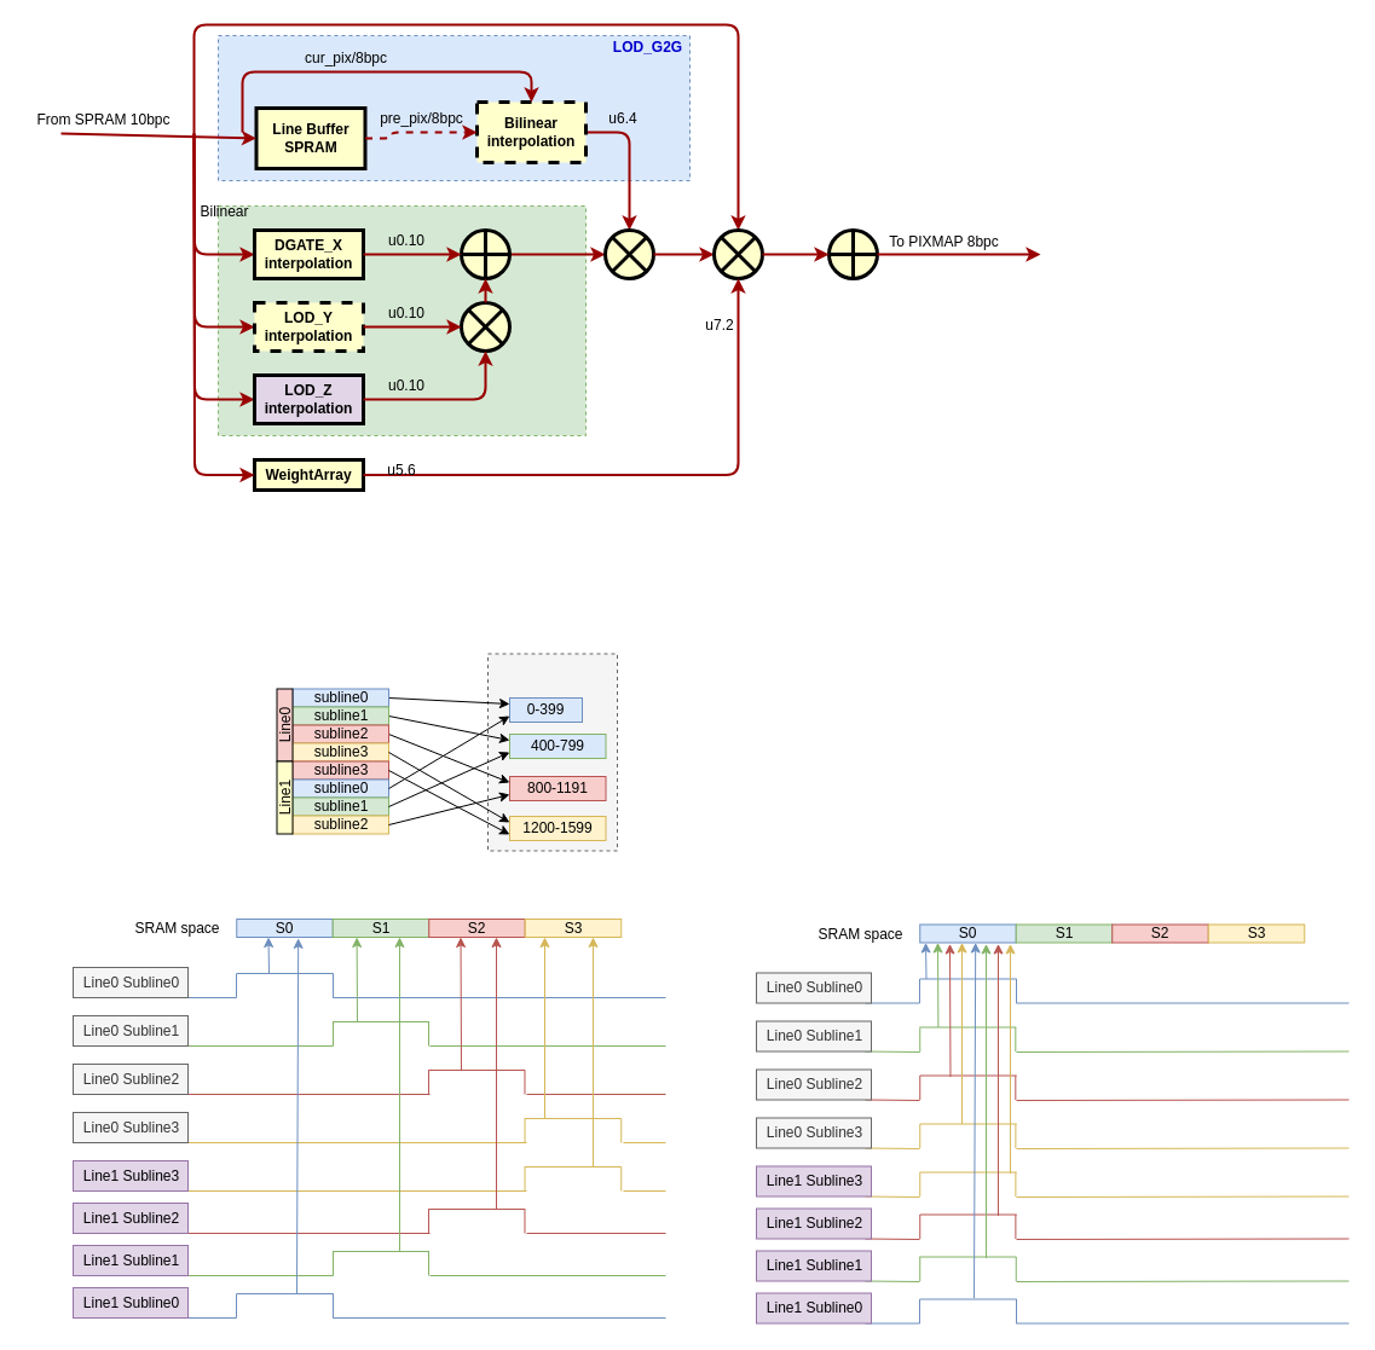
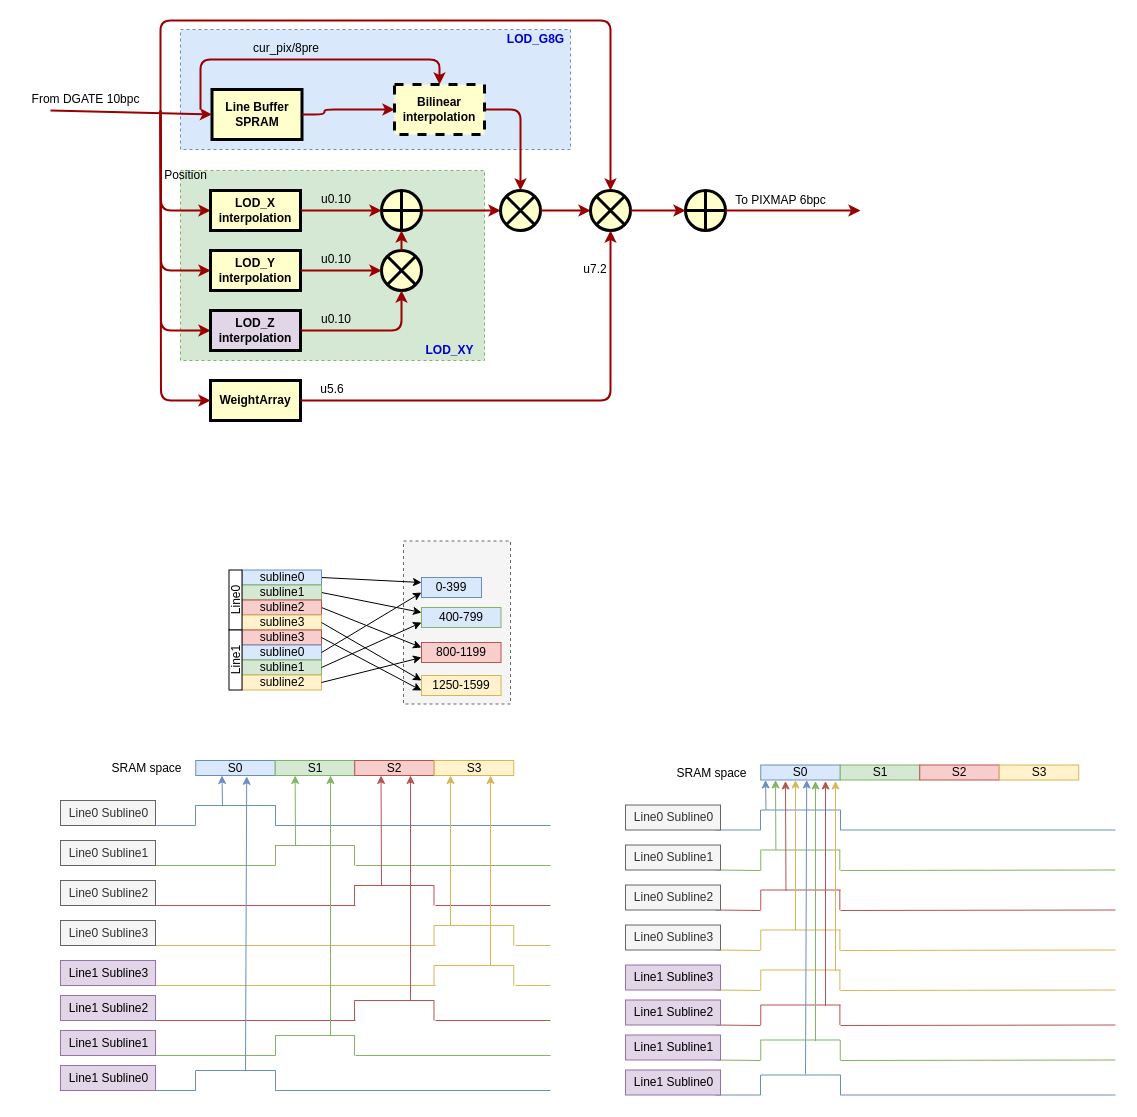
- <mxCell id="36" value="LOD_G2G" style="text;html=1;align=center;verticalAlign=middle;resizable=0;points=[];autosize=1;strokeColor=none;fillColor=none;fontColor=#0000CC;fontStyle=1;spacing=0;spacingLeft=0;" vertex="1" parent="1"><mxGeometry x="500" y="29" width="70" height="20" as="geometry" /></mxCell>
+ <mxCell id="36" value="LOD_G8G" style="text;html=1;align=center;verticalAlign=middle;resizable=0;points=[];autosize=1;strokeColor=none;fillColor=none;fontColor=#0000CC;fontStyle=1;spacing=0;spacingLeft=0;" vertex="1" parent="1"><mxGeometry x="500" y="29" width="70" height="20" as="geometry" /></mxCell>
- <mxCell id="34" value="cur_pix/8bpc" style="text;spacingTop=-5;align=center" vertex="1" parent="1"><mxGeometry x="251" y="39" width="70" height="20" as="geometry" /></mxCell>
+ <mxCell id="34" value="cur_pix/8pre" style="text;spacingTop=-5;align=center" vertex="1" parent="1"><mxGeometry x="251" y="39" width="70" height="20" as="geometry" /></mxCell>
- <mxCell id="27" value="From SPRAM 10bpc" style="text;html=1;align=center;verticalAlign=middle;resizable=0;points=[];autosize=1;strokeColor=none;fillColor=none;" vertex="1" parent="1"><mxGeometry x="20" y="84" width="130" height="30" as="geometry" /></mxCell>
+ <mxCell id="27" value="From DGATE 10bpc" style="text;html=1;align=center;verticalAlign=middle;resizable=0;points=[];autosize=1;strokeColor=none;fillColor=none;" vertex="1" parent="1"><mxGeometry x="20" y="84" width="130" height="30" as="geometry" /></mxCell>
- <mxCell id="9" value="pre_pix/8bpc" style="text;spacingTop=-5;align=center" vertex="1" parent="1"><mxGeometry x="313.5" y="89" width="70" height="20" as="geometry" /></mxCell>
- <mxCell id="30" value="u6.4" style="text;spacingTop=-5;align=center" vertex="1" parent="1"><mxGeometry x="500" y="89" width="30" height="20" as="geometry" /></mxCell>
- <mxCell id="8" value="" style="edgeStyle=elbowEdgeStyle;elbow=horizontal;strokeColor=#990000;strokeWidth=2;exitX=1;exitY=0.5;exitDx=0;exitDy=0;entryX=0;entryY=0.5;entryDx=0;entryDy=0;dashed=1;" edge="1" parent="1" source="5" target="7"><mxGeometry width="100" height="100" relative="1" as="geometry"><mxPoint x="352" y="-66" as="sourcePoint" /><mxPoint x="462" y="14" as="targetPoint" /><Array as="points"><mxPoint x="324" y="104" /></Array></mxGeometry></mxCell>
+ <mxCell id="8" value="" style="edgeStyle=elbowEdgeStyle;elbow=horizontal;strokeColor=#990000;strokeWidth=2;exitX=1;exitY=0.5;exitDx=0;exitDy=0;entryX=0;entryY=0.5;entryDx=0;entryDy=0;" edge="1" parent="1" source="5" target="7"><mxGeometry width="100" height="100" relative="1" as="geometry"><mxPoint x="352" y="-66" as="sourcePoint" /><mxPoint x="462" y="14" as="targetPoint" /><Array as="points"><mxPoint x="324" y="104" /></Array></mxGeometry></mxCell>
- <mxCell id="39" value="Bilinear" style="text;html=1;align=center;verticalAlign=middle;resizable=0;points=[];autosize=1;strokeColor=none;fillColor=none;" vertex="1" parent="1"><mxGeometry x="150" y="160" width="70" height="30" as="geometry" /></mxCell>
+ <mxCell id="39" value="Position" style="text;html=1;align=center;verticalAlign=middle;resizable=0;points=[];autosize=1;strokeColor=none;fillColor=none;" vertex="1" parent="1"><mxGeometry x="150" y="160" width="70" height="30" as="geometry" /></mxCell>
- <mxCell id="35" value="To PIXMAP 8bpc" style="text;html=1;align=center;verticalAlign=middle;resizable=0;points=[];autosize=1;strokeColor=none;fillColor=none;" vertex="1" parent="1"><mxGeometry x="725" y="185" width="110" height="30" as="geometry" /></mxCell>
+ <mxCell id="35" value="To PIXMAP 6bpc" style="text;html=1;align=center;verticalAlign=middle;resizable=0;points=[];autosize=1;strokeColor=none;fillColor=none;" vertex="1" parent="1"><mxGeometry x="725" y="185" width="110" height="30" as="geometry" /></mxCell>
- <mxCell id="11" value="DGATE_X interpolation" style="whiteSpace=wrap;align=center;verticalAlign=middle;fontStyle=1;strokeWidth=3;fillColor=#FFFFCC;spacing=2;" vertex="1" parent="1"><mxGeometry x="210" y="190" width="90" height="40" as="geometry" /></mxCell>
+ <mxCell id="11" value="LOD_X interpolation" style="whiteSpace=wrap;align=center;verticalAlign=middle;fontStyle=1;strokeWidth=3;fillColor=#FFFFCC;spacing=2;" vertex="1" parent="1"><mxGeometry x="210" y="190" width="90" height="40" as="geometry" /></mxCell>
- <mxCell id="13" value="LOD_Y interpolation" style="whiteSpace=wrap;align=center;verticalAlign=middle;fontStyle=1;strokeWidth=3;fillColor=#FFFFCC;spacing=2;dashed=1;" vertex="1" parent="1"><mxGeometry x="210" y="250" width="90" height="40" as="geometry" /></mxCell>
+ <mxCell id="13" value="LOD_Y interpolation" style="whiteSpace=wrap;align=center;verticalAlign=middle;fontStyle=1;strokeWidth=3;fillColor=#FFFFCC;spacing=2;" vertex="1" parent="1"><mxGeometry x="210" y="250" width="90" height="40" as="geometry" /></mxCell>
+ <mxCell id="37" value="LOD_XY" style="text;html=1;align=center;verticalAlign=middle;resizable=0;points=[];autosize=1;strokeColor=none;fillColor=none;fontColor=#0000CC;fontStyle=1;spacing=0;spacingLeft=0;" vertex="1" parent="1"><mxGeometry x="414" y="340" width="70" height="20" as="geometry" /></mxCell>
- <mxCell id="184" value="WeightArray" style="whiteSpace=wrap;align=center;verticalAlign=middle;fontStyle=1;strokeWidth=3;fillColor=#FFFFCC;spacing=2;" vertex="1" parent="1"><mxGeometry x="210" y="380" width="90" height="25" as="geometry" /></mxCell>
+ <mxCell id="184" value="WeightArray" style="whiteSpace=wrap;align=center;verticalAlign=middle;fontStyle=1;strokeWidth=3;fillColor=#FFFFCC;spacing=2;" vertex="1" parent="1"><mxGeometry x="210" y="380" width="90" height="40" as="geometry" /></mxCell>
- <mxCell id="51" value="Line0" style="rounded=0;whiteSpace=wrap;html=1;horizontal=0;fillColor=#f8cecc;" vertex="1" parent="1"><mxGeometry x="228.5" y="569.5" width="13" height="60" as="geometry" /></mxCell>
+ <mxCell id="51" value="Line0" style="rounded=0;whiteSpace=wrap;html=1;horizontal=0;" vertex="1" parent="1"><mxGeometry x="228.5" y="569.5" width="13" height="60" as="geometry" /></mxCell>
- <mxCell id="42" value="800-1191" style="rounded=0;whiteSpace=wrap;html=1;fillColor=#f8cecc;strokeColor=#b85450;" vertex="1" parent="1"><mxGeometry x="421" y="642" width="79.5" height="20" as="geometry" /></mxCell>
+ <mxCell id="42" value="800-1199" style="rounded=0;whiteSpace=wrap;html=1;fillColor=#f8cecc;strokeColor=#b85450;" vertex="1" parent="1"><mxGeometry x="421" y="642" width="79.5" height="20" as="geometry" /></mxCell>
- <mxCell id="56" value="Line1" style="rounded=0;whiteSpace=wrap;html=1;horizontal=0;fillColor=#ffffcc;" vertex="1" parent="1"><mxGeometry x="228.5" y="629.5" width="13" height="60" as="geometry" /></mxCell>
+ <mxCell id="56" value="Line1" style="rounded=0;whiteSpace=wrap;html=1;horizontal=0;" vertex="1" parent="1"><mxGeometry x="228.5" y="629.5" width="13" height="60" as="geometry" /></mxCell>
- <mxCell id="43" value="1200-1599" style="rounded=0;whiteSpace=wrap;html=1;fillColor=#fff2cc;strokeColor=#d6b656;" vertex="1" parent="1"><mxGeometry x="421" y="675" width="79.5" height="20" as="geometry" /></mxCell>
+ <mxCell id="43" value="1250-1599" style="rounded=0;whiteSpace=wrap;html=1;fillColor=#fff2cc;strokeColor=#d6b656;" vertex="1" parent="1"><mxGeometry x="421" y="675" width="79.5" height="20" as="geometry" /></mxCell>
